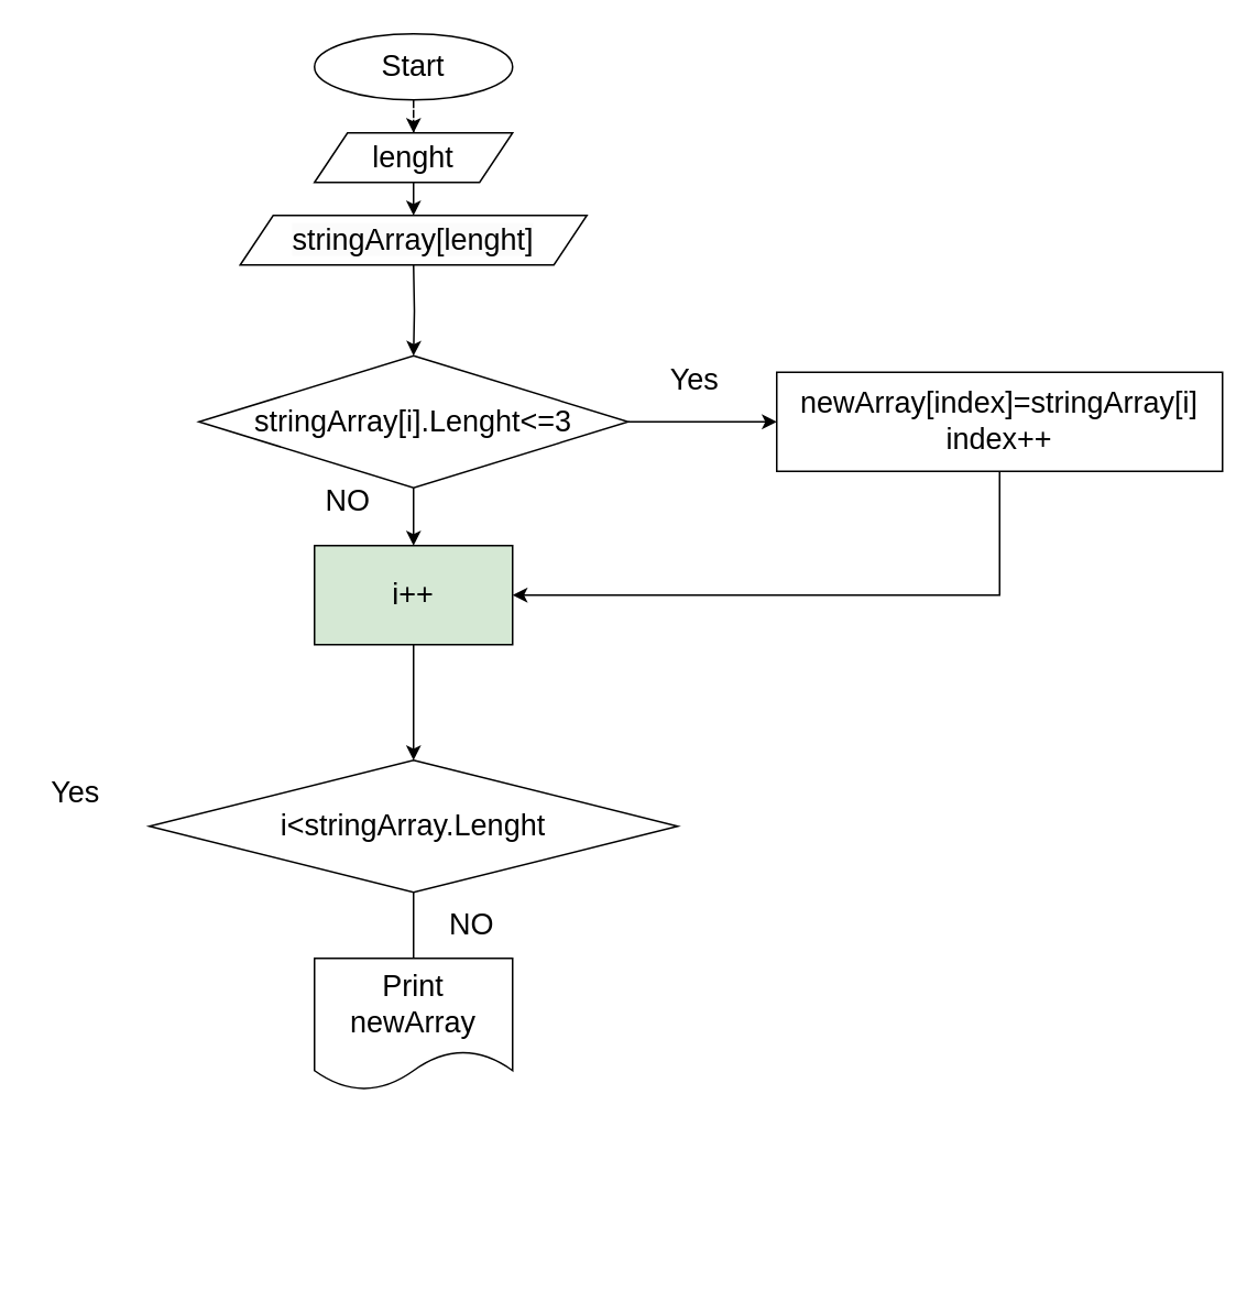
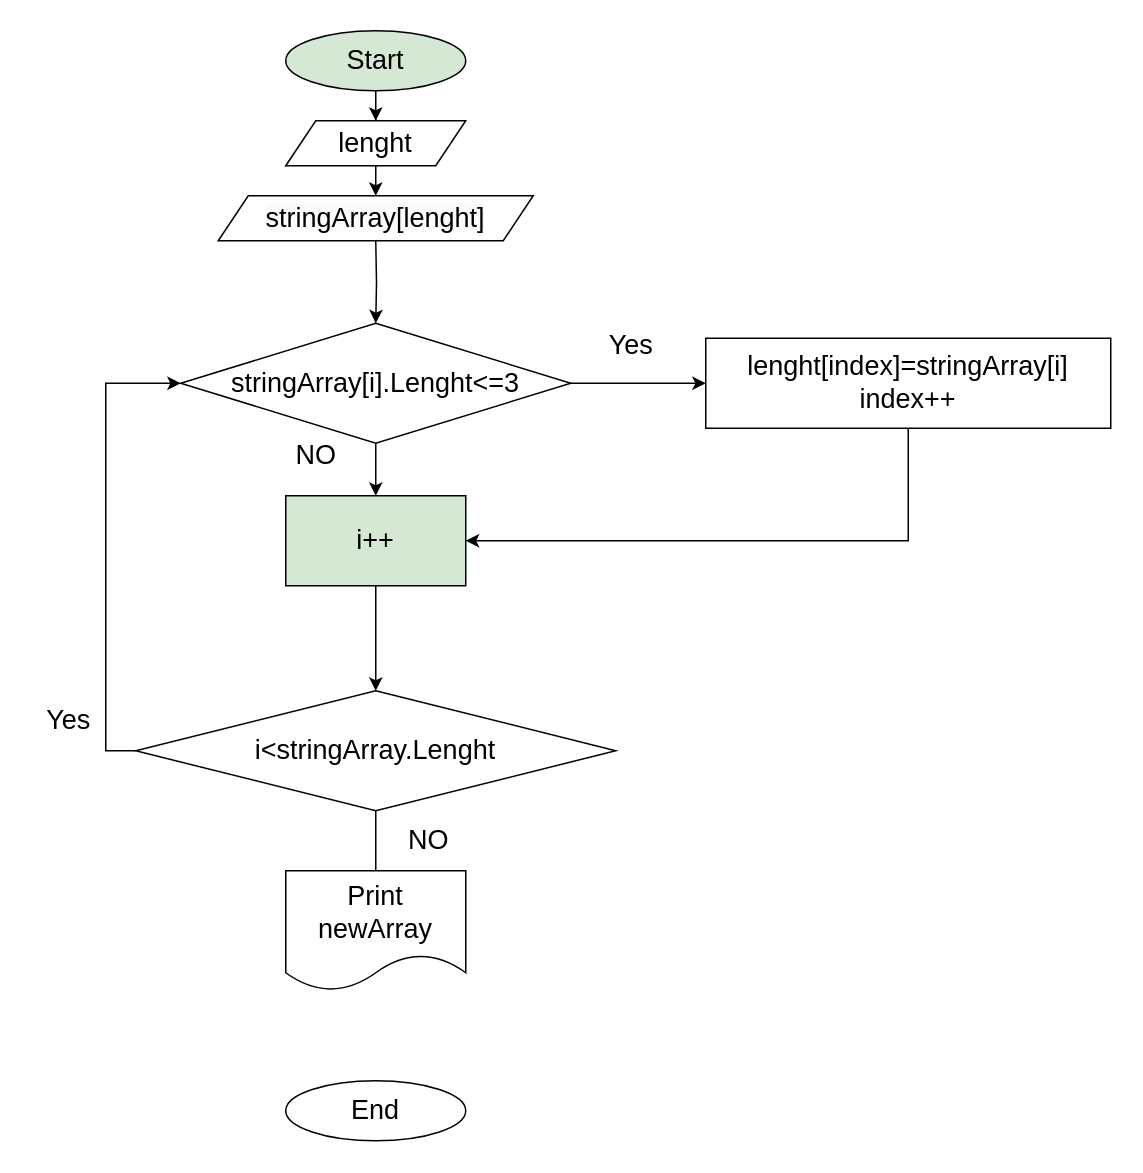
- <mxCell id="3" value="Start" style="ellipse;whiteSpace=wrap;html=1;fontSize=18;" parent="1" vertex="1"><mxGeometry x="190" y="20" width="120" height="40" as="geometry" /></mxCell>
+ <mxCell id="3" value="Start" style="ellipse;whiteSpace=wrap;html=1;fontSize=18;fillColor=#d5e8d4;" parent="1" vertex="1"><mxGeometry x="190" y="20" width="120" height="40" as="geometry" /></mxCell>
- <mxCell id="2" value="" style="edgeStyle=orthogonalEdgeStyle;rounded=0;orthogonalLoop=1;jettySize=auto;html=1;dashed=1;" parent="1" source="3" target="5" edge="1"><mxGeometry relative="1" as="geometry" /></mxCell>
+ <mxCell id="2" value="" style="edgeStyle=orthogonalEdgeStyle;rounded=0;orthogonalLoop=1;jettySize=auto;html=1;" parent="1" source="3" target="5" edge="1"><mxGeometry relative="1" as="geometry" /></mxCell>
- <mxCell id="14" value="newArray[index]=stringArray[i]&lt;div&gt;index++&lt;/div&gt;" style="whiteSpace=wrap;html=1;fontSize=18;" parent="1" vertex="1"><mxGeometry x="470" y="225" width="270" height="60" as="geometry" /></mxCell>
+ <mxCell id="14" value="lenght[index]=stringArray[i]&lt;div&gt;index++&lt;/div&gt;" style="whiteSpace=wrap;html=1;fontSize=18;" parent="1" vertex="1"><mxGeometry x="470" y="225" width="270" height="60" as="geometry" /></mxCell>
+ <mxCell id="17" value="" style="edgeStyle=orthogonalEdgeStyle;rounded=0;orthogonalLoop=1;jettySize=auto;html=1;entryX=0;entryY=0.5;entryDx=0;entryDy=0;exitX=0;exitY=0.5;exitDx=0;exitDy=0;" parent="1" source="19" target="9" edge="1"><mxGeometry relative="1" as="geometry"><mxPoint x="-90" y="500" as="targetPoint" /></mxGeometry></mxCell>
+ <mxCell id="22" value="End" style="ellipse;whiteSpace=wrap;html=1;fontSize=18;" parent="1" vertex="1"><mxGeometry x="190" y="720" width="120" height="40" as="geometry" /></mxCell>
